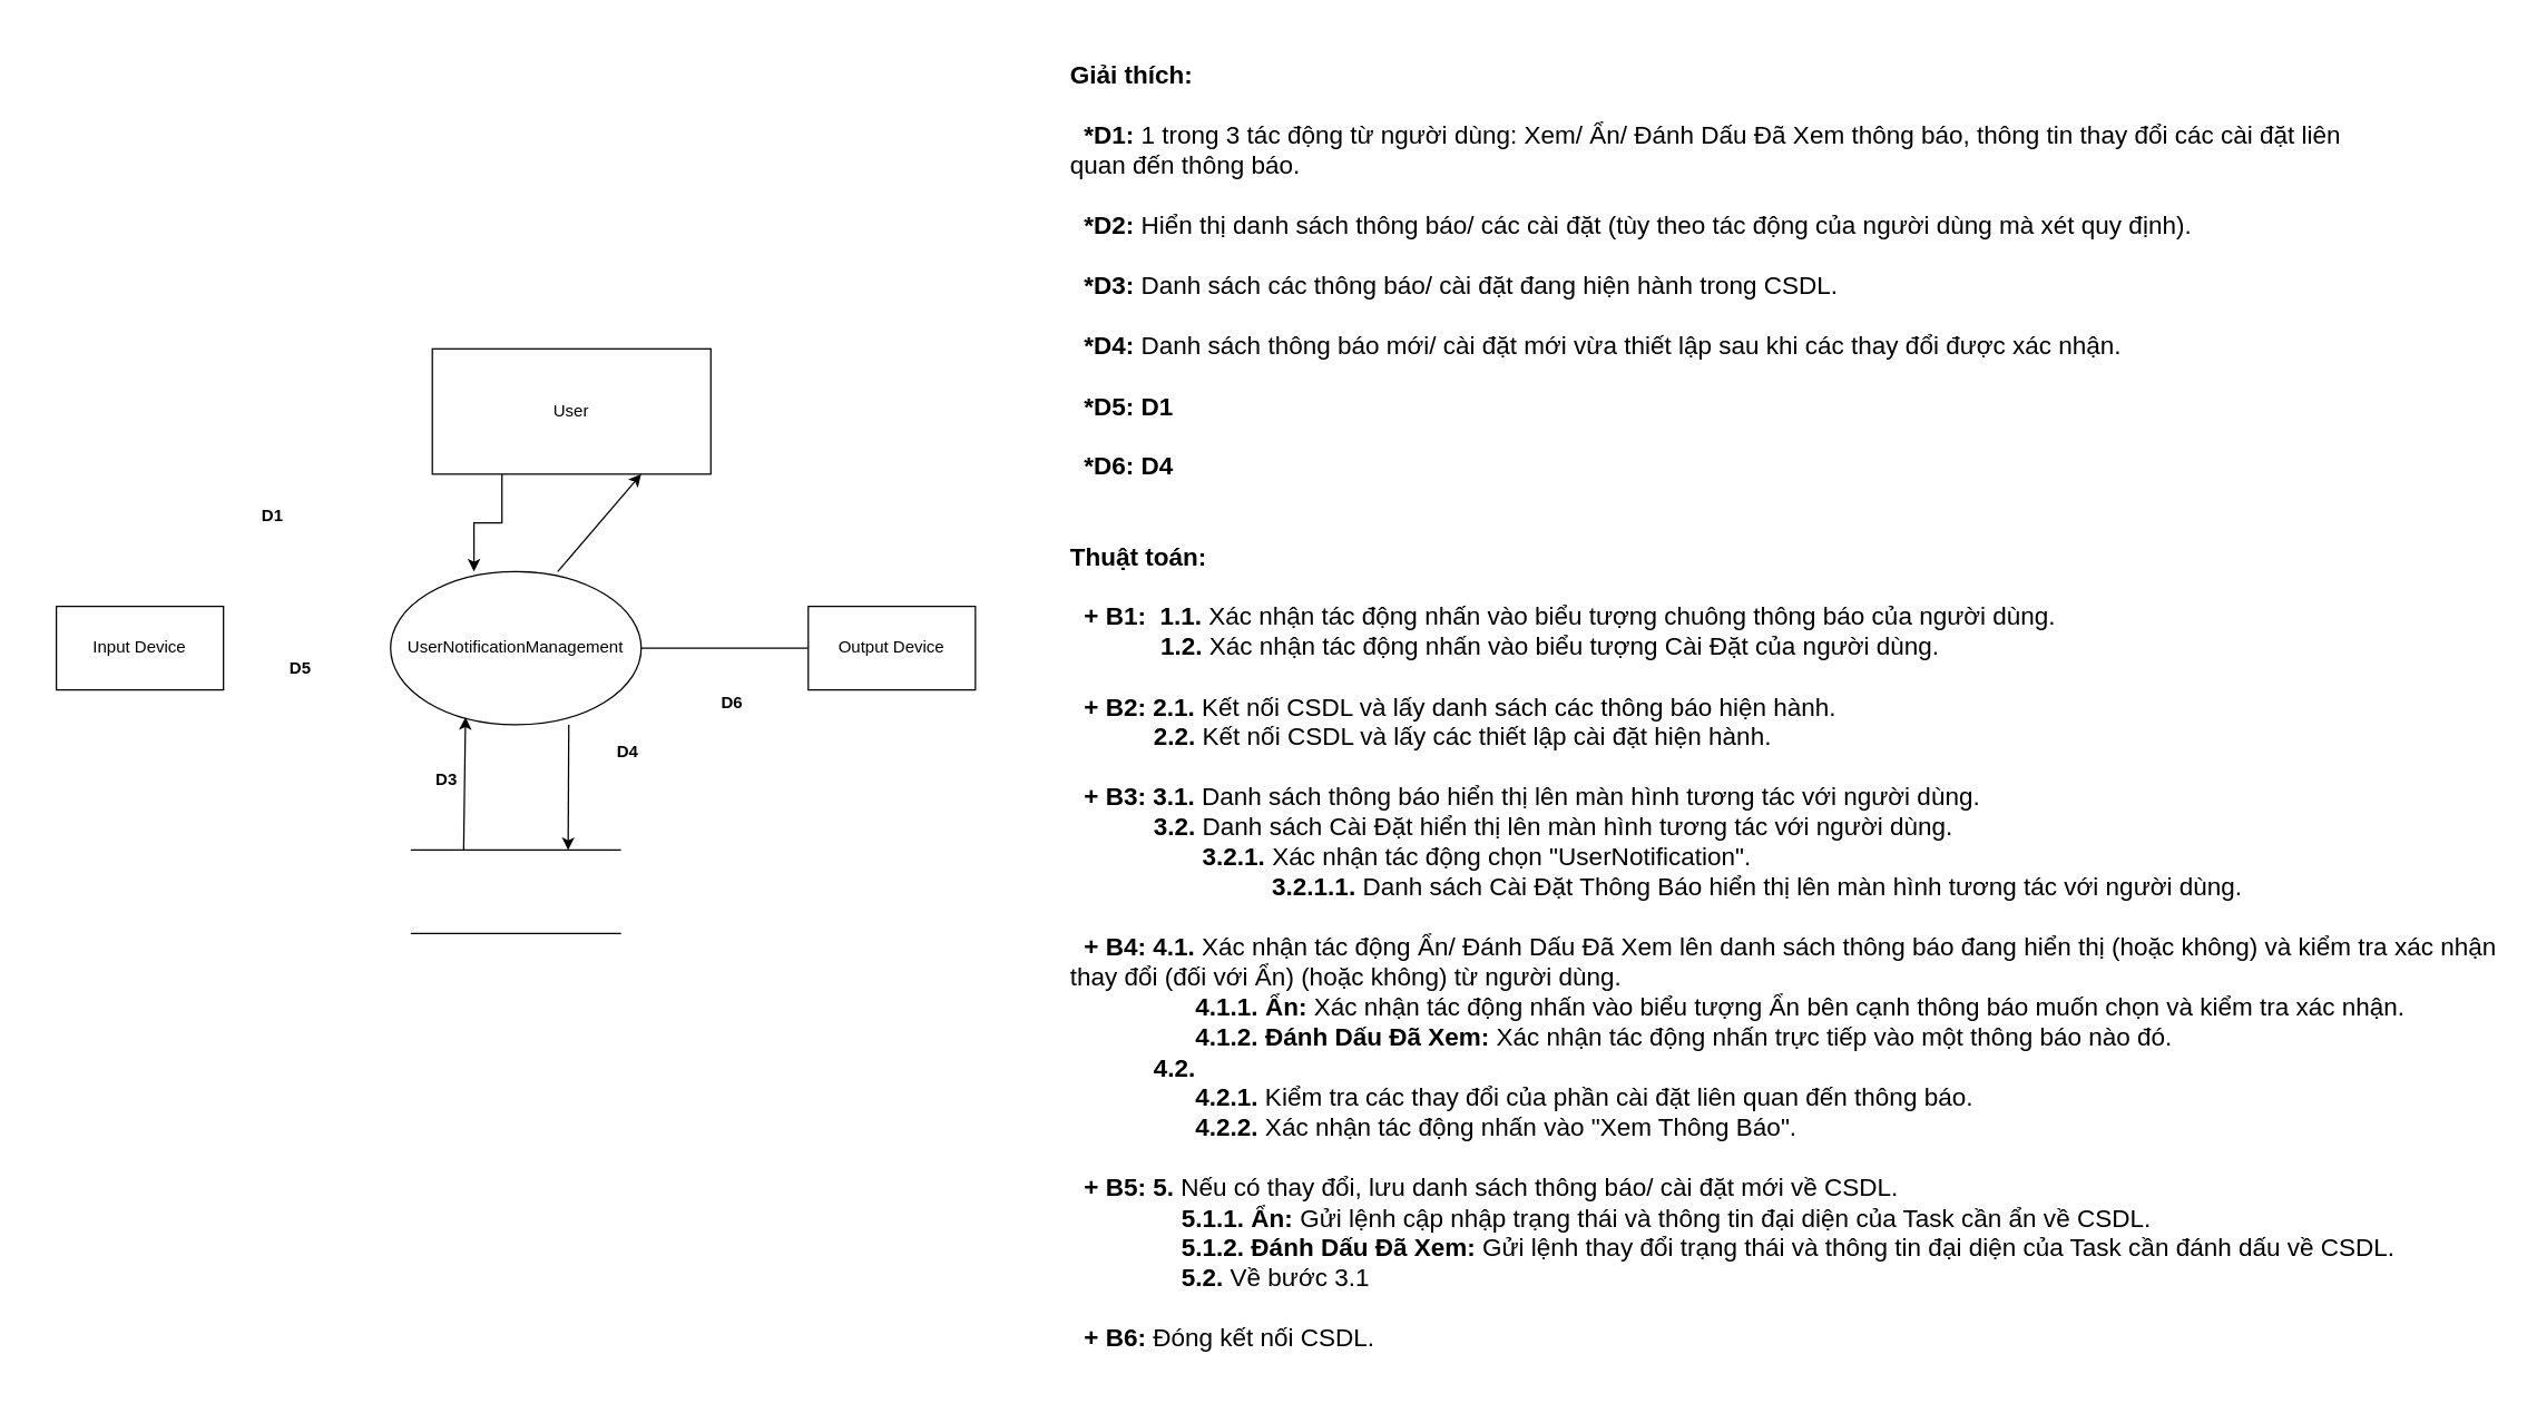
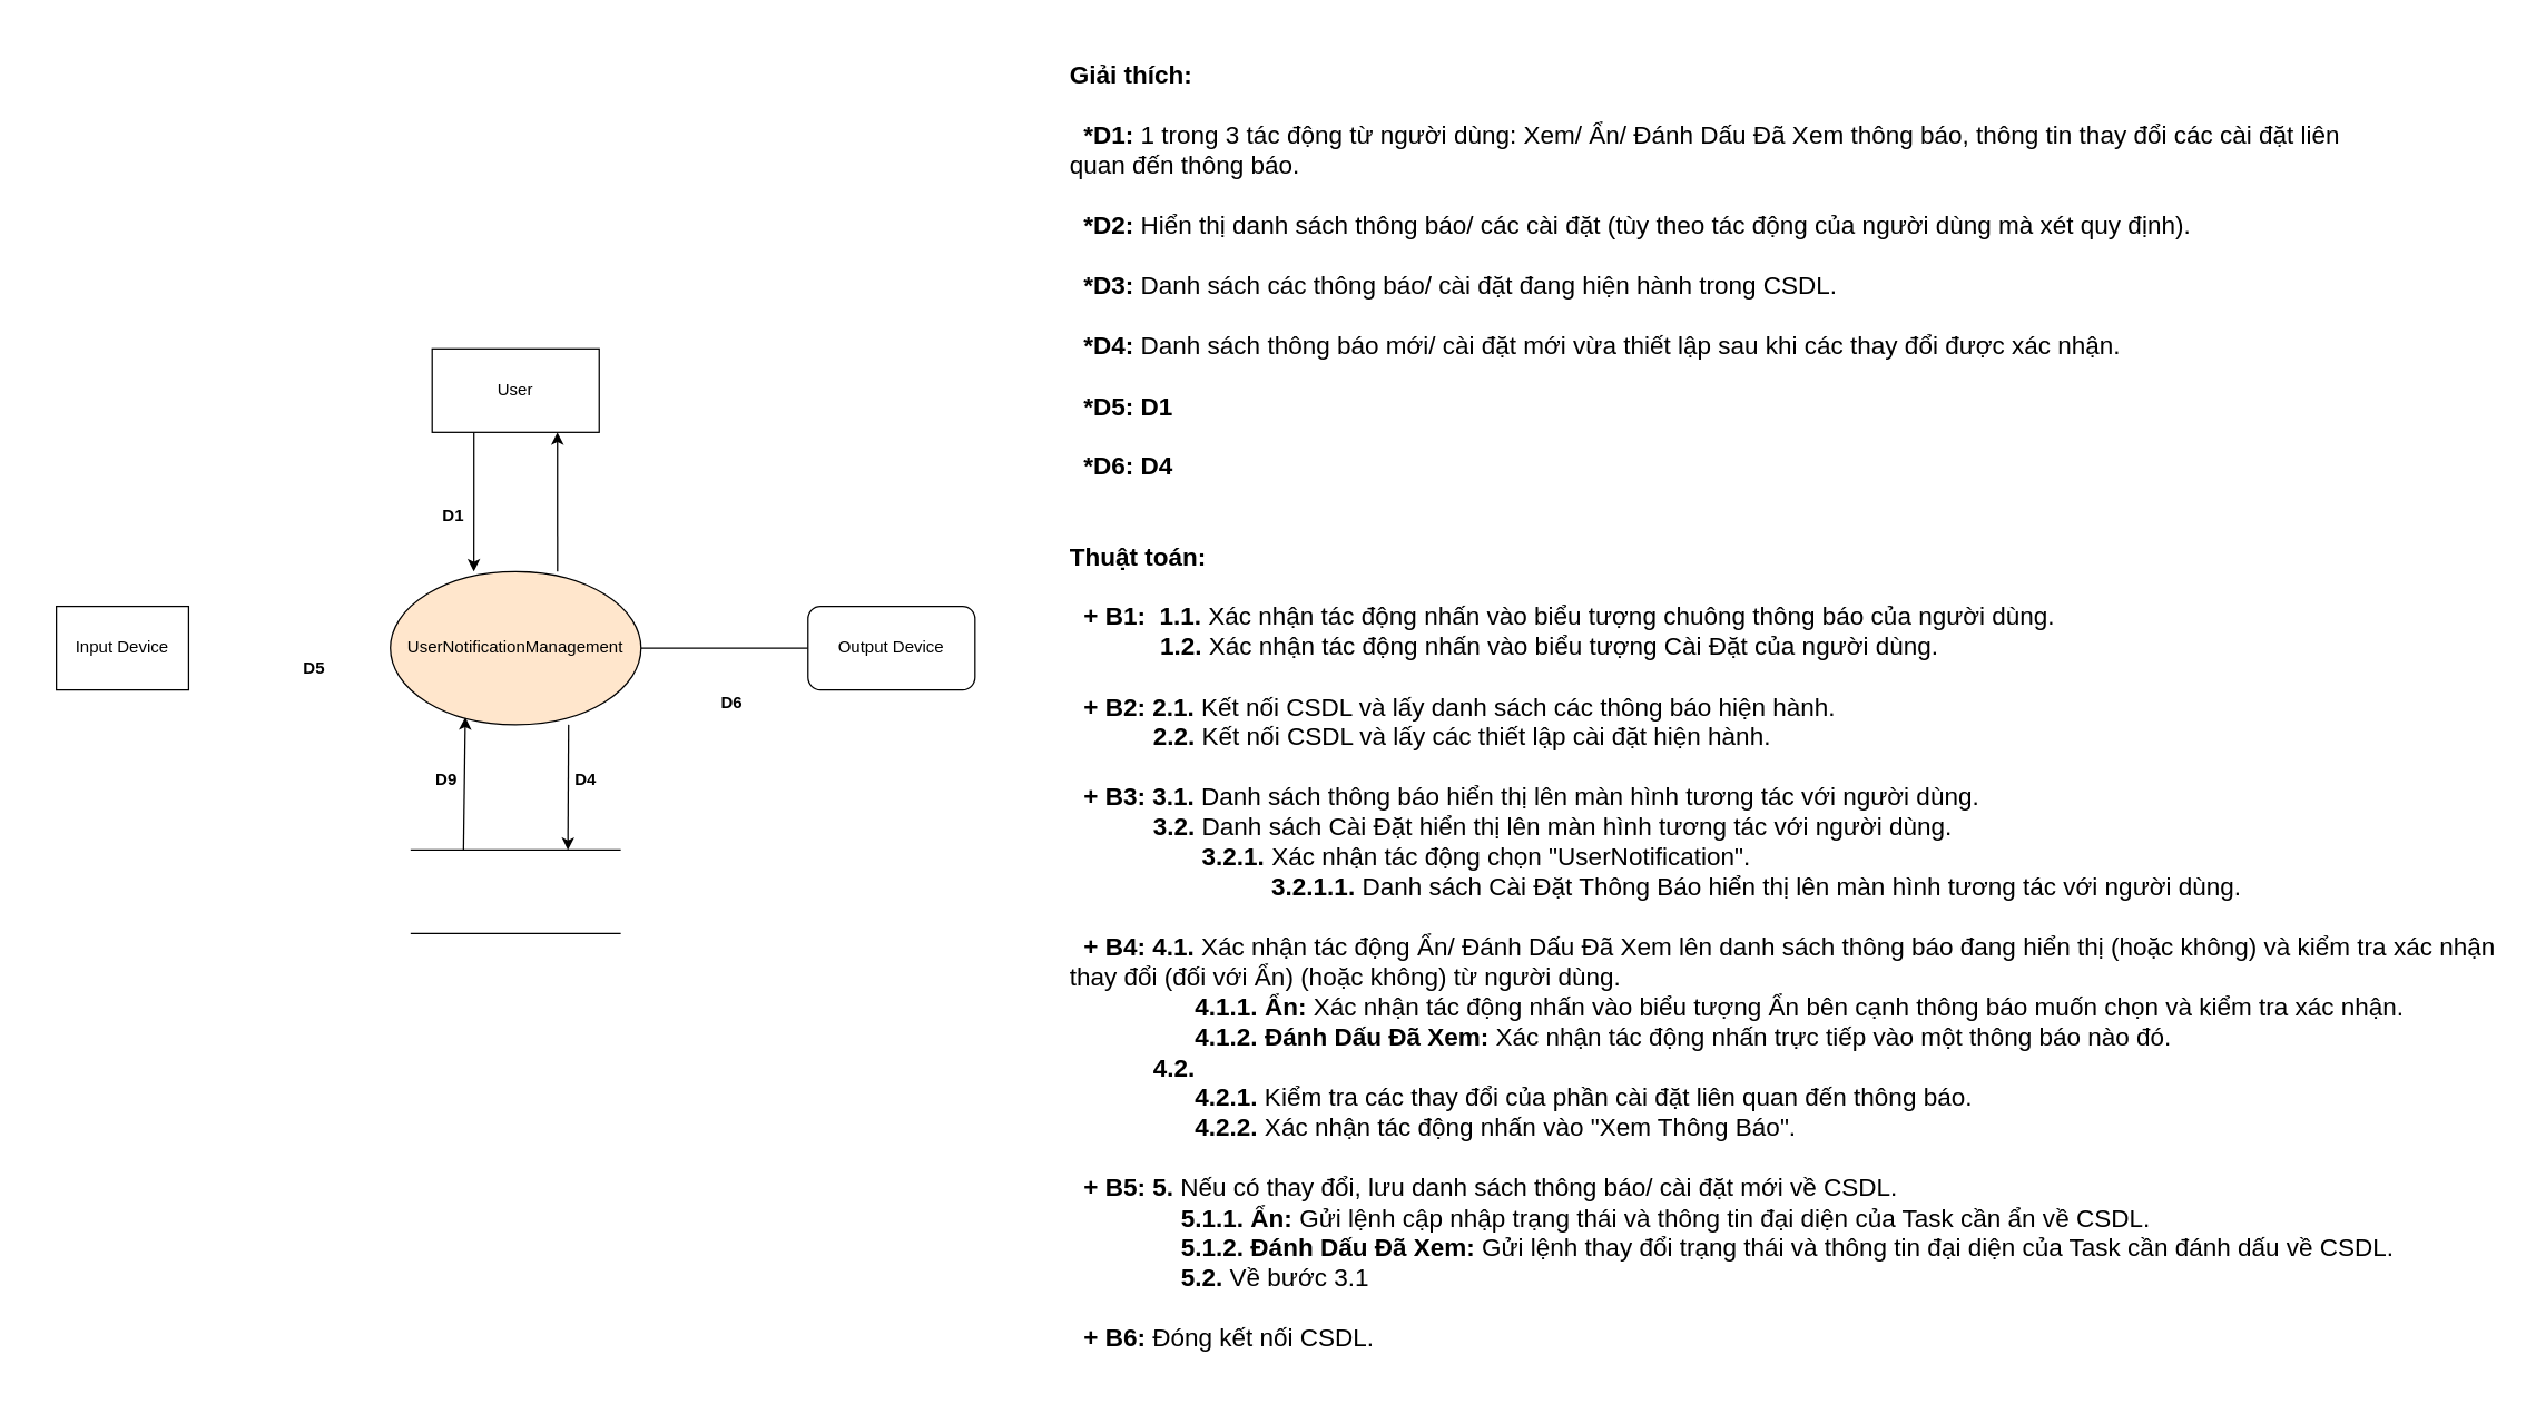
- <mxCell id="4" value="User" style="rounded=0;whiteSpace=wrap;html=1;" parent="1" vertex="1"><mxGeometry x="310" y="250" width="200" height="90" as="geometry" /></mxCell>
+ <mxCell id="4" value="User" style="rounded=0;whiteSpace=wrap;html=1;" parent="1" vertex="1"><mxGeometry x="310" y="250" width="120" height="60" as="geometry" /></mxCell>
- <mxCell id="12" value="&lt;b&gt;D1&lt;/b&gt;" style="text;html=1;align=center;verticalAlign=middle;resizable=0;points=[];autosize=1;" parent="1" vertex="1"><mxGeometry x="180" y="360" width="30" height="20" as="geometry" /></mxCell>
+ <mxCell id="12" value="&lt;b&gt;D1&lt;/b&gt;" style="text;html=1;align=center;verticalAlign=middle;resizable=0;points=[];autosize=1;" parent="1" vertex="1"><mxGeometry x="310" y="360" width="30" height="20" as="geometry" /></mxCell>
- <mxCell id="7" value="Input Device" style="rounded=0;whiteSpace=wrap;html=1;" parent="1" vertex="1"><mxGeometry x="40" y="435" width="120" height="60" as="geometry" /></mxCell>
+ <mxCell id="7" value="Input Device" style="rounded=0;whiteSpace=wrap;html=1;" parent="1" vertex="1"><mxGeometry x="40" y="435" width="95" height="60" as="geometry" /></mxCell>
- <mxCell id="6" value="UserNotificationManagement" style="ellipse;whiteSpace=wrap;html=1;" parent="1" vertex="1"><mxGeometry x="280" y="410" width="180" height="110" as="geometry" /></mxCell>
+ <mxCell id="6" value="UserNotificationManagement" style="ellipse;whiteSpace=wrap;html=1;fillColor=#ffe6cc;" parent="1" vertex="1"><mxGeometry x="280" y="410" width="180" height="110" as="geometry" /></mxCell>
- <mxCell id="17" value="Output Device" style="rounded=0;whiteSpace=wrap;html=1;" vertex="1" parent="1"><mxGeometry x="580" y="435" width="120" height="60" as="geometry" /></mxCell>
+ <mxCell id="17" value="Output Device" style="whiteSpace=wrap;html=1;rounded=1;" vertex="1" parent="1"><mxGeometry x="580" y="435" width="120" height="60" as="geometry" /></mxCell>
- <mxCell id="15" value="&lt;b&gt;D5&lt;/b&gt;" style="text;html=1;align=center;verticalAlign=middle;resizable=0;points=[];autosize=1;" parent="1" vertex="1"><mxGeometry x="200" y="470" width="30" height="20" as="geometry" /></mxCell>
+ <mxCell id="15" value="&lt;b&gt;D5&lt;/b&gt;" style="text;html=1;align=center;verticalAlign=middle;resizable=0;points=[];autosize=1;" parent="1" vertex="1"><mxGeometry x="210" y="470" width="30" height="20" as="geometry" /></mxCell>
- <mxCell id="14" value="&lt;b&gt;D4&lt;/b&gt;" style="text;html=1;align=center;verticalAlign=middle;resizable=0;points=[];autosize=1;" parent="1" vertex="1"><mxGeometry x="435" y="530" width="30" height="20" as="geometry" /></mxCell>
+ <mxCell id="14" value="&lt;b&gt;D4&lt;/b&gt;" style="text;html=1;align=center;verticalAlign=middle;resizable=0;points=[];autosize=1;" parent="1" vertex="1"><mxGeometry x="405" y="550" width="30" height="20" as="geometry" /></mxCell>
- <mxCell id="13" value="&lt;b&gt;D3&lt;/b&gt;" style="text;html=1;align=center;verticalAlign=middle;resizable=0;points=[];autosize=1;" parent="1" vertex="1"><mxGeometry x="305" y="550" width="30" height="20" as="geometry" /></mxCell>
+ <mxCell id="13" value="&lt;b&gt;D9&lt;/b&gt;" style="text;html=1;align=center;verticalAlign=middle;resizable=0;points=[];autosize=1;" parent="1" vertex="1"><mxGeometry x="305" y="550" width="30" height="20" as="geometry" /></mxCell>
